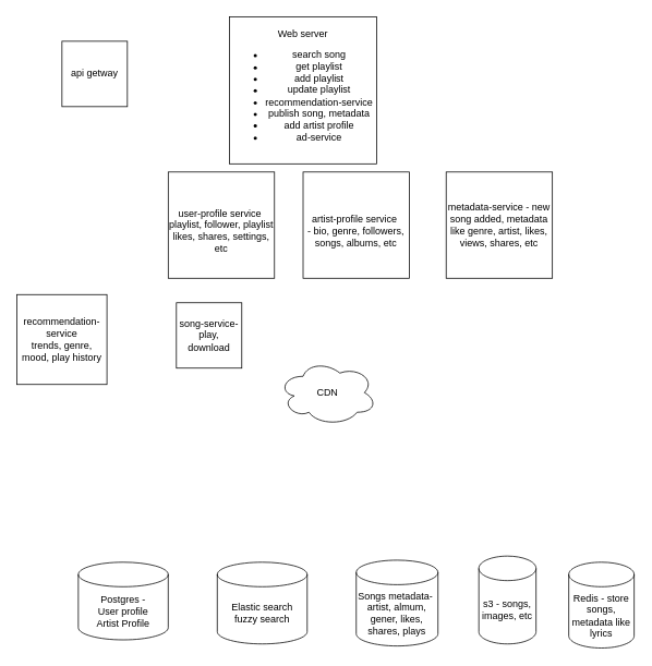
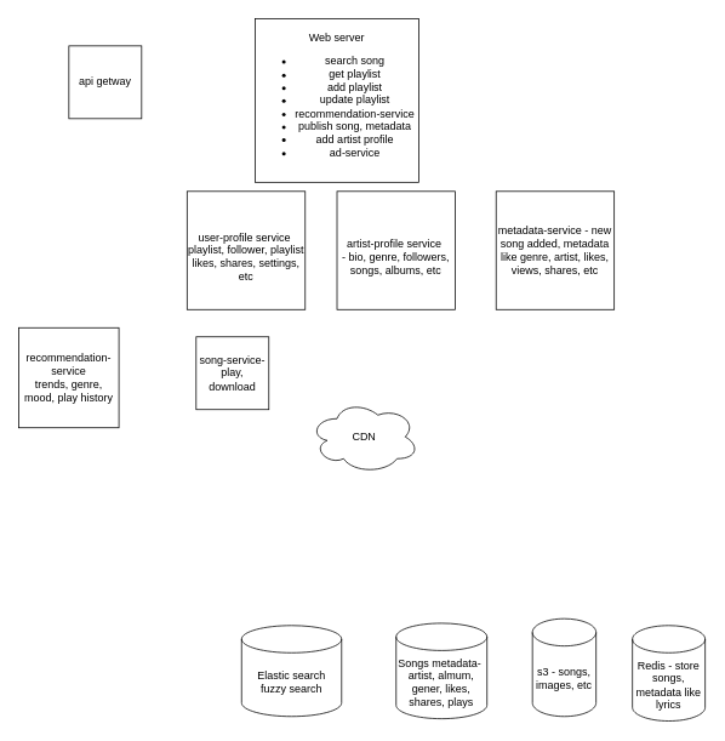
- <mxCell id="8" value="&lt;div&gt;Postgres - User&amp;nbsp;&lt;span style=&quot;background-color: transparent; color: light-dark(rgb(0, 0, 0), rgb(255, 255, 255));&quot;&gt;profile&lt;/span&gt;&lt;/div&gt;&lt;div&gt;&lt;span style=&quot;background-color: transparent; color: light-dark(rgb(0, 0, 0), rgb(255, 255, 255));&quot;&gt;Artist Profile&lt;/span&gt;&lt;/div&gt;" style="shape=cylinder3;whiteSpace=wrap;html=1;boundedLbl=1;backgroundOutline=1;size=15;" vertex="1" parent="1"><mxGeometry x="95" y="687.5" width="110" height="95" as="geometry" /></mxCell>
